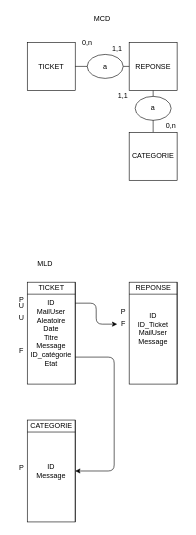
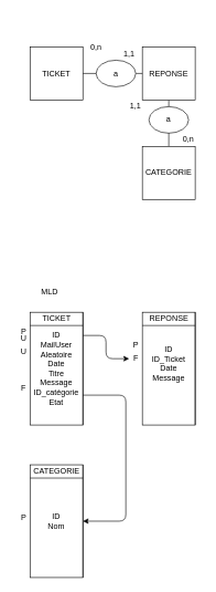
- <mxCell id="14" value="MCD" style="text;html=1;strokeColor=none;fillColor=none;align=center;verticalAlign=middle;whiteSpace=wrap;rounded=0;" vertex="1" parent="1"><mxGeometry x="115" y="20" width="110" height="20" as="geometry" /></mxCell>
- <mxCell id="22" value="ID&lt;br&gt;ID_Ticket&lt;br&gt;MailUser&lt;br&gt;Message&lt;br&gt;&lt;br&gt;" style="shape=internalStorage;whiteSpace=wrap;html=1;backgroundOutline=1;dx=80;dy=20;" vertex="1" parent="1"><mxGeometry x="215" y="470" width="80" height="170" as="geometry" /></mxCell>
+ <mxCell id="22" value="ID&lt;br&gt;ID_Ticket&lt;br&gt;Date&lt;br&gt;Message&lt;br&gt;&lt;br&gt;" style="shape=internalStorage;whiteSpace=wrap;html=1;backgroundOutline=1;dx=80;dy=20;" vertex="1" parent="1"><mxGeometry x="215" y="470" width="80" height="170" as="geometry" /></mxCell>
- <mxCell id="26" value="ID&lt;br&gt;Message" style="shape=internalStorage;whiteSpace=wrap;html=1;backgroundOutline=1;dx=80;dy=20;" vertex="1" parent="1"><mxGeometry x="45" y="700" width="80" height="170" as="geometry" /></mxCell>
+ <mxCell id="26" value="ID&lt;br&gt;Nom" style="shape=internalStorage;whiteSpace=wrap;html=1;backgroundOutline=1;dx=80;dy=20;" vertex="1" parent="1"><mxGeometry x="45" y="700" width="80" height="170" as="geometry" /></mxCell>
